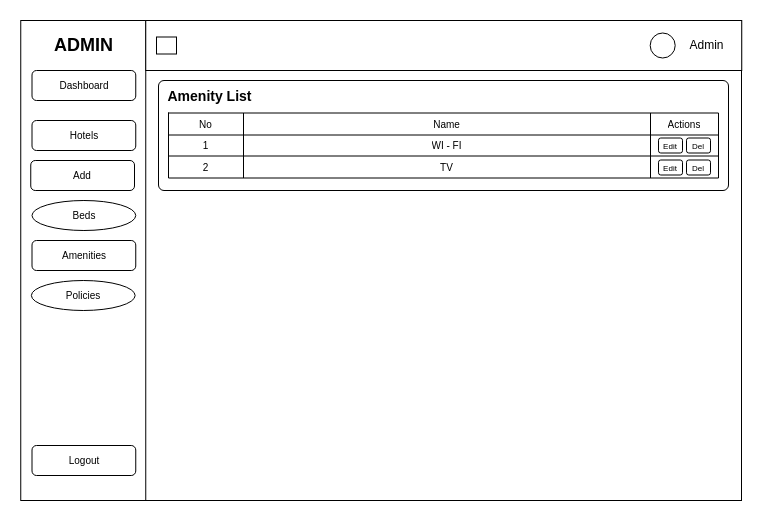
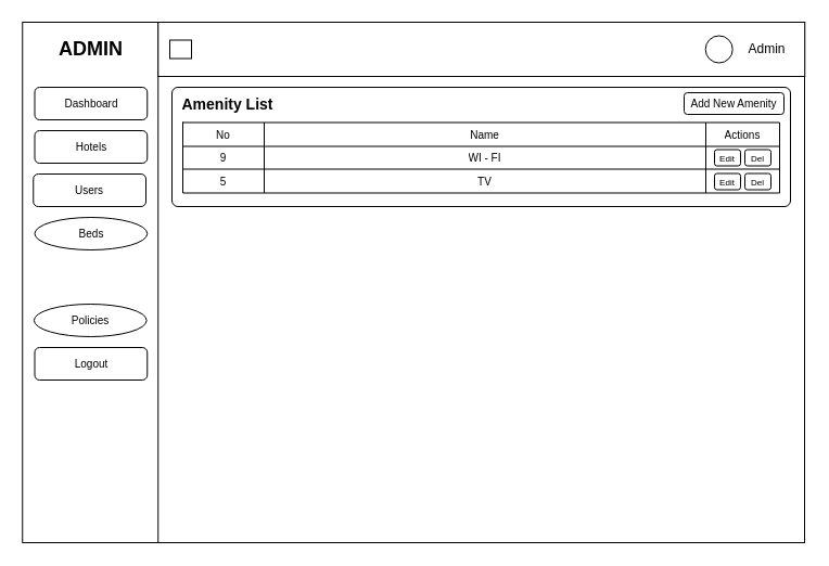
- <mxCell id="10" value="Dashboard" style="rounded=1;whiteSpace=wrap;html=1;fontSize=10;" vertex="1" parent="1"><mxGeometry x="31.5" y="70" width="103.75" height="30" as="geometry" /></mxCell>
+ <mxCell id="10" value="Dashboard" style="rounded=1;whiteSpace=wrap;html=1;fontSize=10;" vertex="1" parent="1"><mxGeometry x="31.5" y="80" width="103.75" height="30" as="geometry" /></mxCell>
+ <mxCell id="37" value="&lt;font&gt;Add New Amenity&lt;/font&gt;" style="rounded=1;whiteSpace=wrap;html=1;fontSize=10;" vertex="1" parent="1"><mxGeometry x="630" y="85" width="92" height="20" as="geometry" /></mxCell>
- <mxCell id="25" value="1" style="shape=partialRectangle;html=1;whiteSpace=wrap;connectable=0;strokeColor=inherit;overflow=hidden;fillColor=none;top=0;left=0;bottom=0;right=0;pointerEvents=1;fontSize=10;" vertex="1" parent="24"><mxGeometry width="75" height="21" as="geometry"><mxRectangle width="75" height="21" as="alternateBounds" /></mxGeometry></mxCell>
+ <mxCell id="25" value="9" style="shape=partialRectangle;html=1;whiteSpace=wrap;connectable=0;strokeColor=inherit;overflow=hidden;fillColor=none;top=0;left=0;bottom=0;right=0;pointerEvents=1;fontSize=10;" vertex="1" parent="24"><mxGeometry width="75" height="21" as="geometry"><mxRectangle width="75" height="21" as="alternateBounds" /></mxGeometry></mxCell>
- <mxCell id="29" value="2" style="shape=partialRectangle;html=1;whiteSpace=wrap;connectable=0;strokeColor=inherit;overflow=hidden;fillColor=none;top=0;left=0;bottom=0;right=0;pointerEvents=1;fontSize=10;" vertex="1" parent="28"><mxGeometry width="75" height="22" as="geometry"><mxRectangle width="75" height="22" as="alternateBounds" /></mxGeometry></mxCell>
+ <mxCell id="29" value="5" style="shape=partialRectangle;html=1;whiteSpace=wrap;connectable=0;strokeColor=inherit;overflow=hidden;fillColor=none;top=0;left=0;bottom=0;right=0;pointerEvents=1;fontSize=10;" vertex="1" parent="28"><mxGeometry width="75" height="22" as="geometry"><mxRectangle width="75" height="22" as="alternateBounds" /></mxGeometry></mxCell>
- <mxCell id="12" value="&lt;font style=&quot;font-size: 10px;&quot;&gt;Add&lt;/font&gt;" style="rounded=1;whiteSpace=wrap;html=1;" vertex="1" parent="1"><mxGeometry x="30.25" y="160" width="103.75" height="30" as="geometry" /></mxCell>
+ <mxCell id="12" value="&lt;font style=&quot;font-size: 10px;&quot;&gt;Users&lt;/font&gt;" style="rounded=1;whiteSpace=wrap;html=1;" vertex="1" parent="1"><mxGeometry x="30.25" y="160" width="103.75" height="30" as="geometry" /></mxCell>
- <mxCell id="13" value="&lt;font style=&quot;font-size: 10px;&quot;&gt;Amenities&lt;/font&gt;" style="rounded=1;whiteSpace=wrap;html=1;" vertex="1" parent="1"><mxGeometry x="31.5" y="240" width="103.75" height="30" as="geometry" /></mxCell>
- <mxCell id="16" value="&lt;font style=&quot;font-size: 10px;&quot;&gt;Logout&lt;/font&gt;" style="rounded=1;whiteSpace=wrap;html=1;" vertex="1" parent="1"><mxGeometry x="31.5" y="445" width="103.75" height="30" as="geometry" /></mxCell>
+ <mxCell id="16" value="&lt;font style=&quot;font-size: 10px;&quot;&gt;Logout&lt;/font&gt;" style="rounded=1;whiteSpace=wrap;html=1;" vertex="1" parent="1"><mxGeometry x="31.5" y="320" width="103.75" height="30" as="geometry" /></mxCell>
